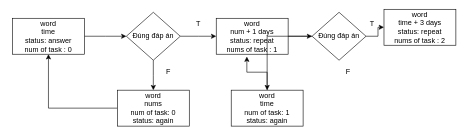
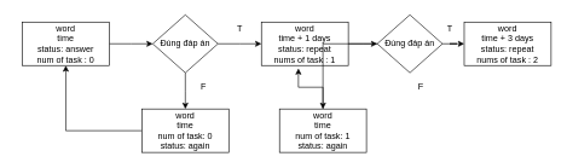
- <mxCell id="16" value="word&lt;br&gt;time + 3 days&lt;br&gt;&lt;div&gt;status: repeat&lt;/div&gt;nums of task : 2" style="whiteSpace=wrap;html=1;" vertex="1" parent="1"><mxGeometry x="640" y="15" width="120" height="60" as="geometry" /></mxCell>
+ <mxCell id="16" value="word&lt;br&gt;time + 3 days&lt;br&gt;&lt;div&gt;status: repeat&lt;/div&gt;nums of task : 2" style="whiteSpace=wrap;html=1;" vertex="1" parent="1"><mxGeometry x="640" y="30" width="120" height="60" as="geometry" /></mxCell>
- <mxCell id="3" value="&lt;div&gt;word&lt;/div&gt;&lt;div&gt;time&lt;br&gt;status: answer&lt;br&gt;&lt;/div&gt;&lt;div&gt;num of task : 0&lt;br&gt;&lt;/div&gt;" style="rounded=0;whiteSpace=wrap;html=1;" vertex="1" parent="1"><mxGeometry x="20" y="30" width="120" height="60" as="geometry" /></mxCell>
+ <mxCell id="3" value="&lt;div&gt;word&lt;/div&gt;&lt;div&gt;time&lt;br&gt;status: answer&lt;br&gt;&lt;/div&gt;&lt;div&gt;num of task : 0&lt;br&gt;&lt;/div&gt;" style="rounded=0;whiteSpace=wrap;html=1;" vertex="1" parent="1"><mxGeometry x="30" y="30" width="120" height="60" as="geometry" /></mxCell>
- <mxCell id="9" value="word&lt;br&gt;num + 1 days&lt;br&gt;&lt;div&gt;status: repeat&lt;/div&gt;nums of task : 1" style="whiteSpace=wrap;html=1;" vertex="1" parent="1"><mxGeometry x="360" y="30" width="120" height="60" as="geometry" /></mxCell>
+ <mxCell id="9" value="word&lt;br&gt;time + 1 days&lt;br&gt;&lt;div&gt;status: repeat&lt;/div&gt;nums of task : 1" style="whiteSpace=wrap;html=1;" vertex="1" parent="1"><mxGeometry x="360" y="30" width="120" height="60" as="geometry" /></mxCell>
- <mxCell id="11" value="word&lt;br&gt;nums&lt;br&gt;num of task: 0&lt;br&gt;status: again" style="whiteSpace=wrap;html=1;" vertex="1" parent="1"><mxGeometry x="195" y="150" width="120" height="60" as="geometry" /></mxCell>
+ <mxCell id="11" value="word&lt;br&gt;time&lt;br&gt;num of task: 0&lt;br&gt;status: again" style="whiteSpace=wrap;html=1;" vertex="1" parent="1"><mxGeometry x="195" y="150" width="120" height="60" as="geometry" /></mxCell>
